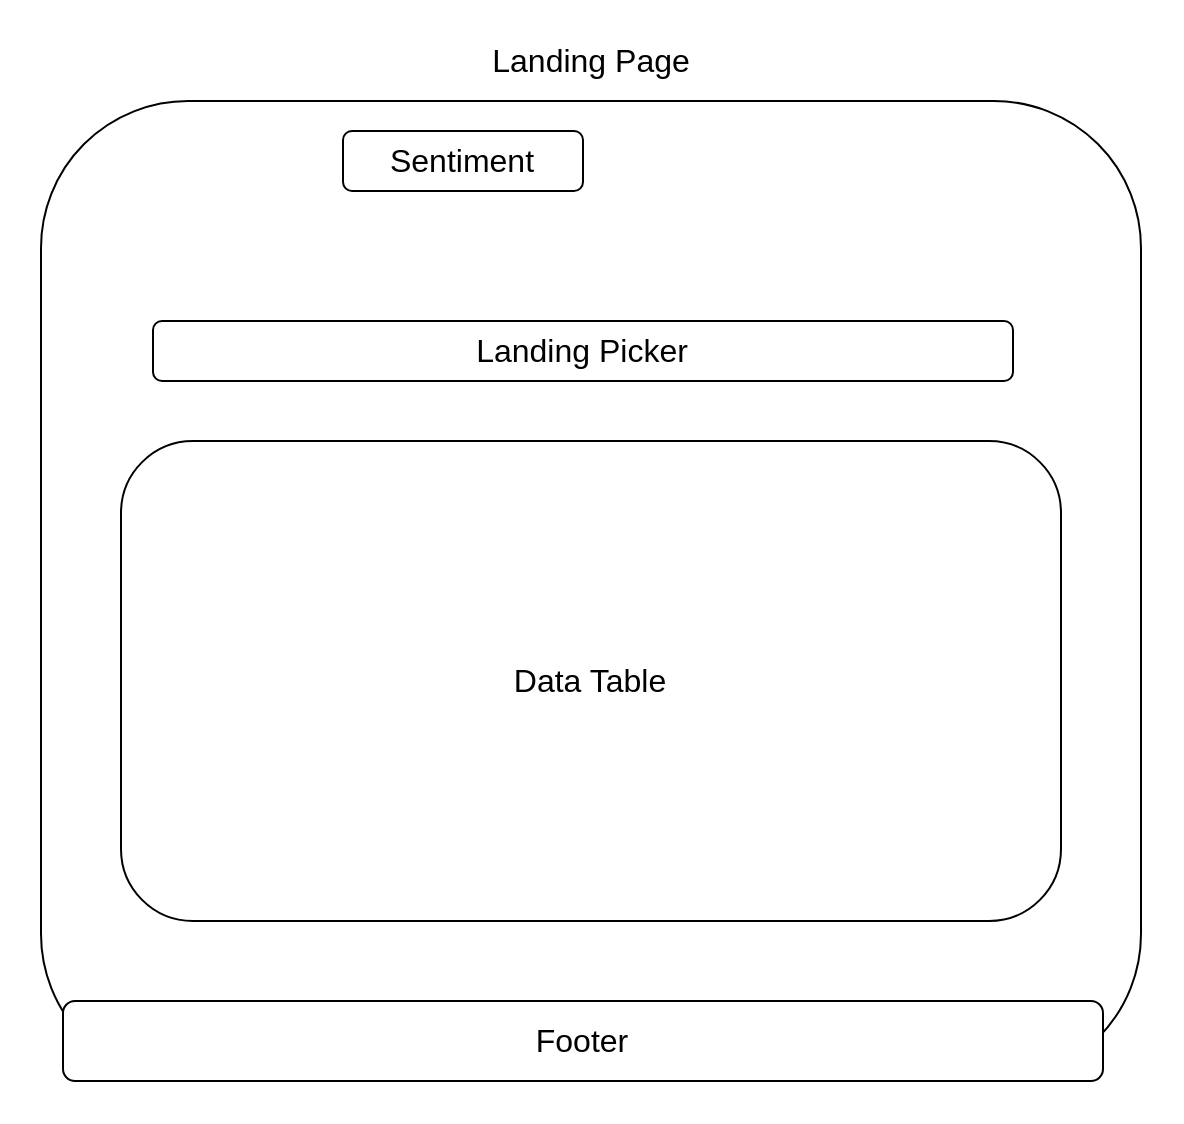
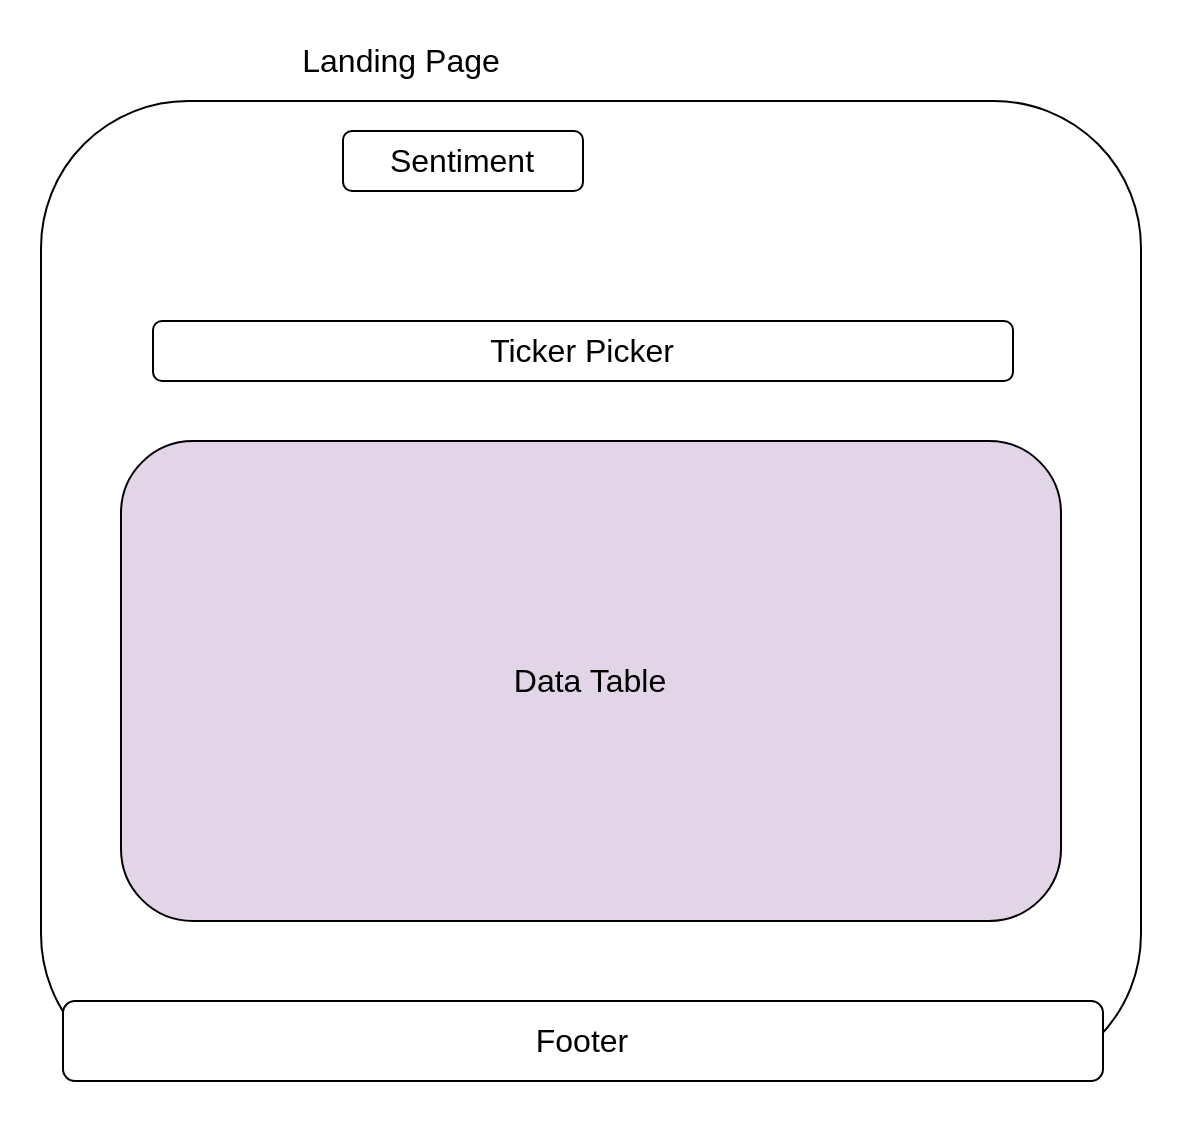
- <mxCell id="3" value="Landing Page" style="text;html=1;align=center;verticalAlign=middle;resizable=0;points=[];autosize=1;strokeColor=none;fillColor=none;fontSize=16;" vertex="1" parent="1"><mxGeometry x="240" y="20" width="110" height="20" as="geometry" /></mxCell>
+ <mxCell id="3" value="Landing Page" style="text;html=1;align=center;verticalAlign=middle;resizable=0;points=[];autosize=1;strokeColor=none;fillColor=none;fontSize=16;" vertex="1" parent="1"><mxGeometry x="145" y="20" width="110" height="20" as="geometry" /></mxCell>
- <mxCell id="7" value="Landing Picker" style="rounded=1;whiteSpace=wrap;html=1;fontSize=16;" vertex="1" parent="1"><mxGeometry x="76" y="160" width="430" height="30" as="geometry" /></mxCell>
+ <mxCell id="7" value="Ticker Picker" style="rounded=1;whiteSpace=wrap;html=1;fontSize=16;" vertex="1" parent="1"><mxGeometry x="76" y="160" width="430" height="30" as="geometry" /></mxCell>
- <mxCell id="4" value="Data Table" style="rounded=1;whiteSpace=wrap;html=1;fontSize=16;" vertex="1" parent="1"><mxGeometry x="60" y="220" width="470" height="240" as="geometry" /></mxCell>
+ <mxCell id="4" value="Data Table" style="rounded=1;whiteSpace=wrap;html=1;fontSize=16;fillColor=#e1d5e7;" vertex="1" parent="1"><mxGeometry x="60" y="220" width="470" height="240" as="geometry" /></mxCell>
